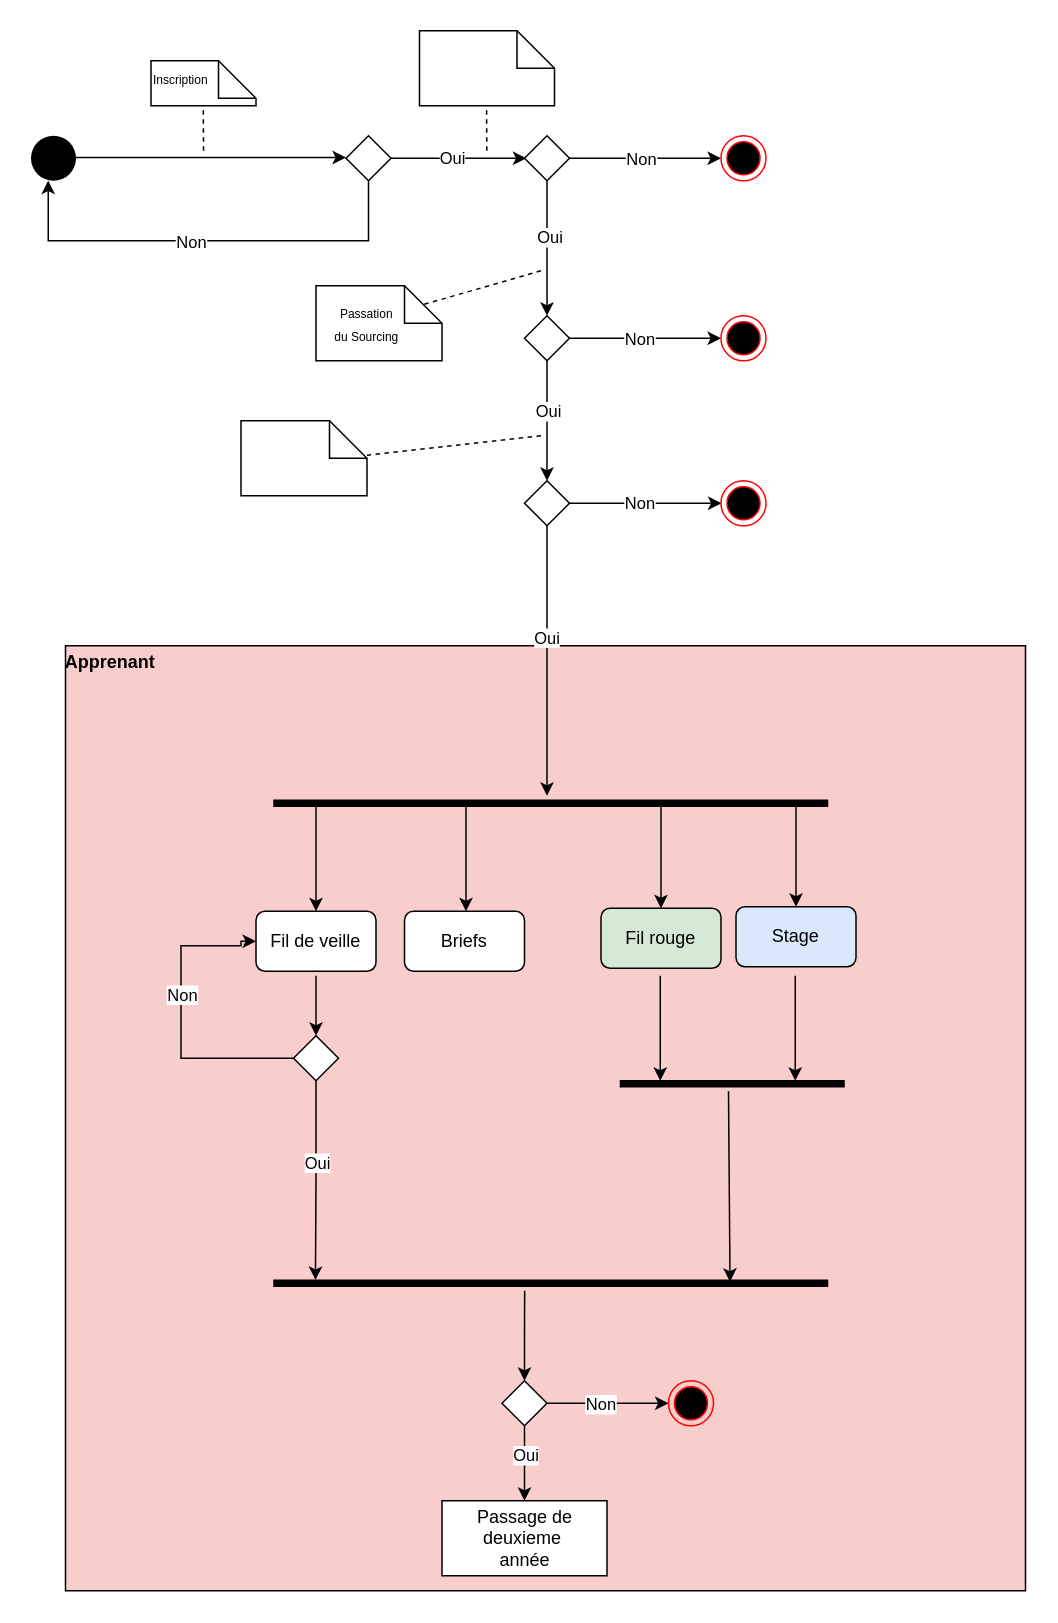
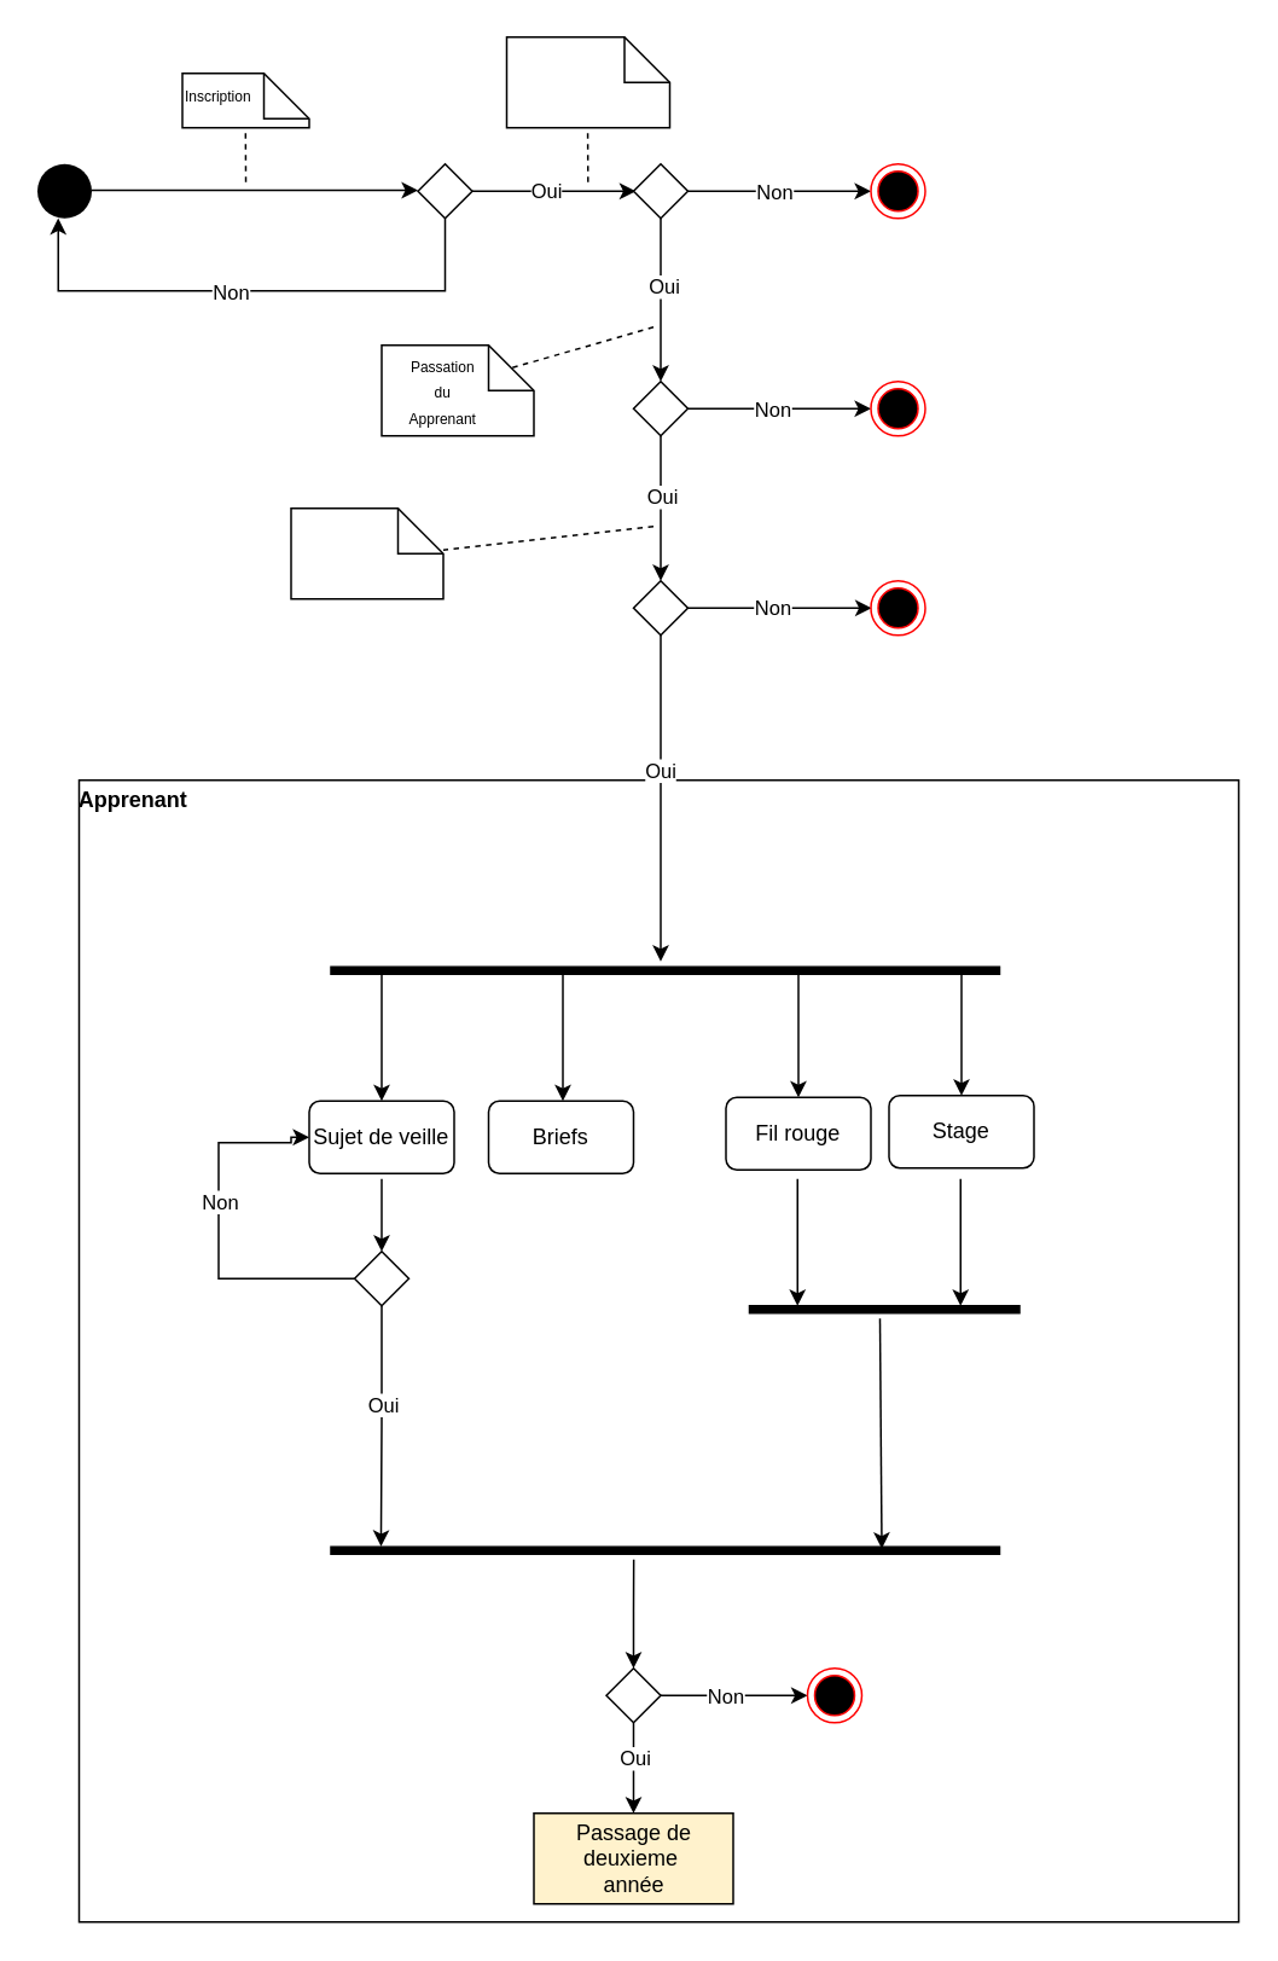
- <mxCell id="65" value="&lt;font style=&quot;font-size: 8px&quot;&gt;Passation du Sourcing&lt;/font&gt;" style="text;html=1;strokeColor=none;fillColor=none;align=center;verticalAlign=middle;whiteSpace=wrap;rounded=0;" vertex="1" parent="63"><mxGeometry x="10" y="12.5" width="48" height="25" as="geometry" /></mxCell>
+ <mxCell id="65" value="&lt;font style=&quot;font-size: 8px&quot;&gt;Passation du Apprenant&lt;/font&gt;" style="text;html=1;strokeColor=none;fillColor=none;align=center;verticalAlign=middle;whiteSpace=wrap;rounded=0;" vertex="1" parent="63"><mxGeometry x="10" y="12.5" width="48" height="25" as="geometry" /></mxCell>
- <mxCell id="36" value="Stage" style="rounded=1;whiteSpace=wrap;html=1;fillColor=#dae8fc;" parent="1" vertex="1"><mxGeometry x="490" y="604" width="80" height="40" as="geometry" /></mxCell>
+ <mxCell id="36" value="Stage" style="rounded=1;whiteSpace=wrap;html=1;" parent="1" vertex="1"><mxGeometry x="490" y="604" width="80" height="40" as="geometry" /></mxCell>
- <mxCell id="35" value="Fil rouge" style="rounded=1;whiteSpace=wrap;html=1;fillColor=#d5e8d4;" parent="1" vertex="1"><mxGeometry x="400" y="605" width="80" height="40" as="geometry" /></mxCell>
+ <mxCell id="35" value="Fil rouge" style="rounded=1;whiteSpace=wrap;html=1;" parent="1" vertex="1"><mxGeometry x="400" y="605" width="80" height="40" as="geometry" /></mxCell>
- <mxCell id="33" value="Fil de veille" style="rounded=1;whiteSpace=wrap;html=1;" parent="1" vertex="1"><mxGeometry x="170" y="607" width="80" height="40" as="geometry" /></mxCell>
+ <mxCell id="33" value="Sujet de veille" style="rounded=1;whiteSpace=wrap;html=1;" parent="1" vertex="1"><mxGeometry x="170" y="607" width="80" height="40" as="geometry" /></mxCell>
- <mxCell id="2" value="&lt;p style=&quot;margin: 0px ; margin-top: 4px ; text-align: center&quot;&gt;&lt;/p&gt;&lt;div style=&quot;height: 2px&quot;&gt;&lt;b&gt;Apprenant&lt;/b&gt;&lt;/div&gt;" style="verticalAlign=top;align=left;overflow=fill;fontSize=12;fontFamily=Helvetica;html=1;movable=0;resizable=0;rotatable=0;deletable=0;editable=0;connectable=0;fillColor=#f8cecc;" parent="1" vertex="1"><mxGeometry x="43" y="430" width="640" height="630" as="geometry" /></mxCell>
+ <mxCell id="2" value="&lt;p style=&quot;margin: 0px ; margin-top: 4px ; text-align: center&quot;&gt;&lt;/p&gt;&lt;div style=&quot;height: 2px&quot;&gt;&lt;b&gt;Apprenant&lt;/b&gt;&lt;/div&gt;" style="verticalAlign=top;align=left;overflow=fill;fontSize=12;fontFamily=Helvetica;html=1;movable=0;resizable=0;rotatable=0;deletable=0;editable=0;connectable=0;" parent="1" vertex="1"><mxGeometry x="43" y="430" width="640" height="630" as="geometry" /></mxCell>
- <mxCell id="48" value="Passage de &lt;br&gt;deuxieme&amp;nbsp;&lt;br&gt;année" style="html=1;" parent="1" vertex="1"><mxGeometry x="294" y="1000" width="110" height="50" as="geometry" /></mxCell>
+ <mxCell id="48" value="Passage de &lt;br&gt;deuxieme&amp;nbsp;&lt;br&gt;année" style="html=1;fillColor=#fff2cc;" parent="1" vertex="1"><mxGeometry x="294" y="1000" width="110" height="50" as="geometry" /></mxCell>
